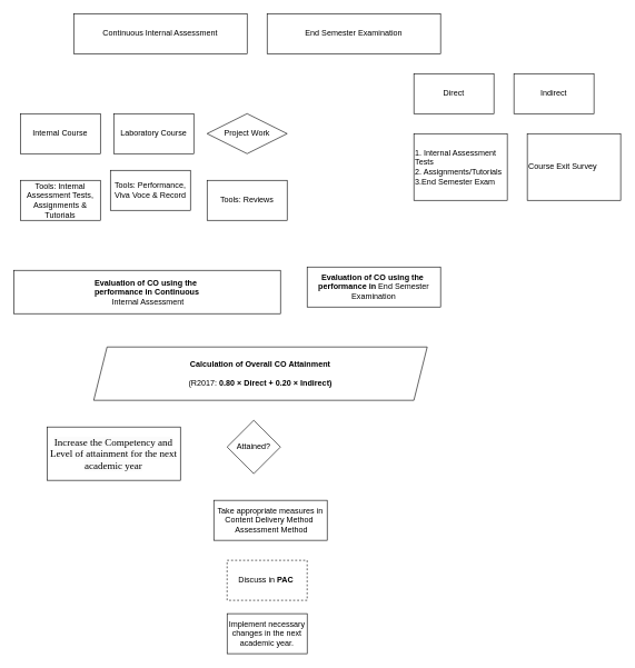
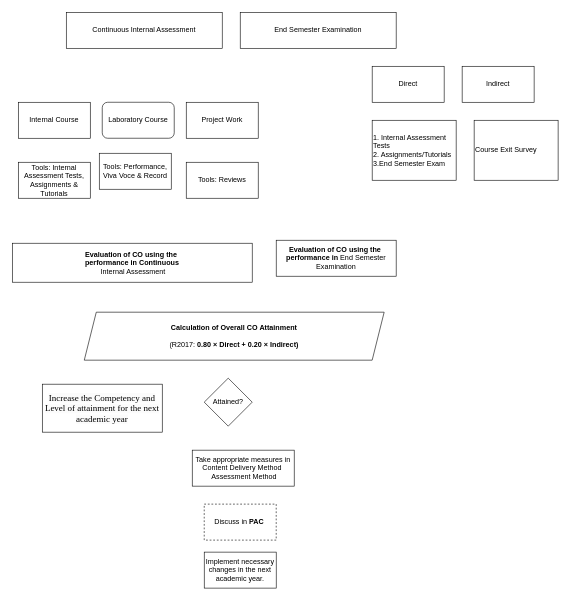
- <mxCell id="4" value="Laboratory Course" style="rounded=0;whiteSpace=wrap;html=1;" vertex="1" parent="1"><mxGeometry x="170" y="170" width="120" height="60" as="geometry" /></mxCell>
+ <mxCell id="4" value="Laboratory Course" style="whiteSpace=wrap;html=1;rounded=1;" vertex="1" parent="1"><mxGeometry x="170" y="170" width="120" height="60" as="geometry" /></mxCell>
- <mxCell id="5" value="Project Work" style="rhombus;whiteSpace=wrap;html=1;" vertex="1" parent="1"><mxGeometry x="310" y="170" width="120" height="60" as="geometry" /></mxCell>
+ <mxCell id="5" value="Project Work" style="rounded=0;whiteSpace=wrap;html=1;" vertex="1" parent="1"><mxGeometry x="310" y="170" width="120" height="60" as="geometry" /></mxCell>
